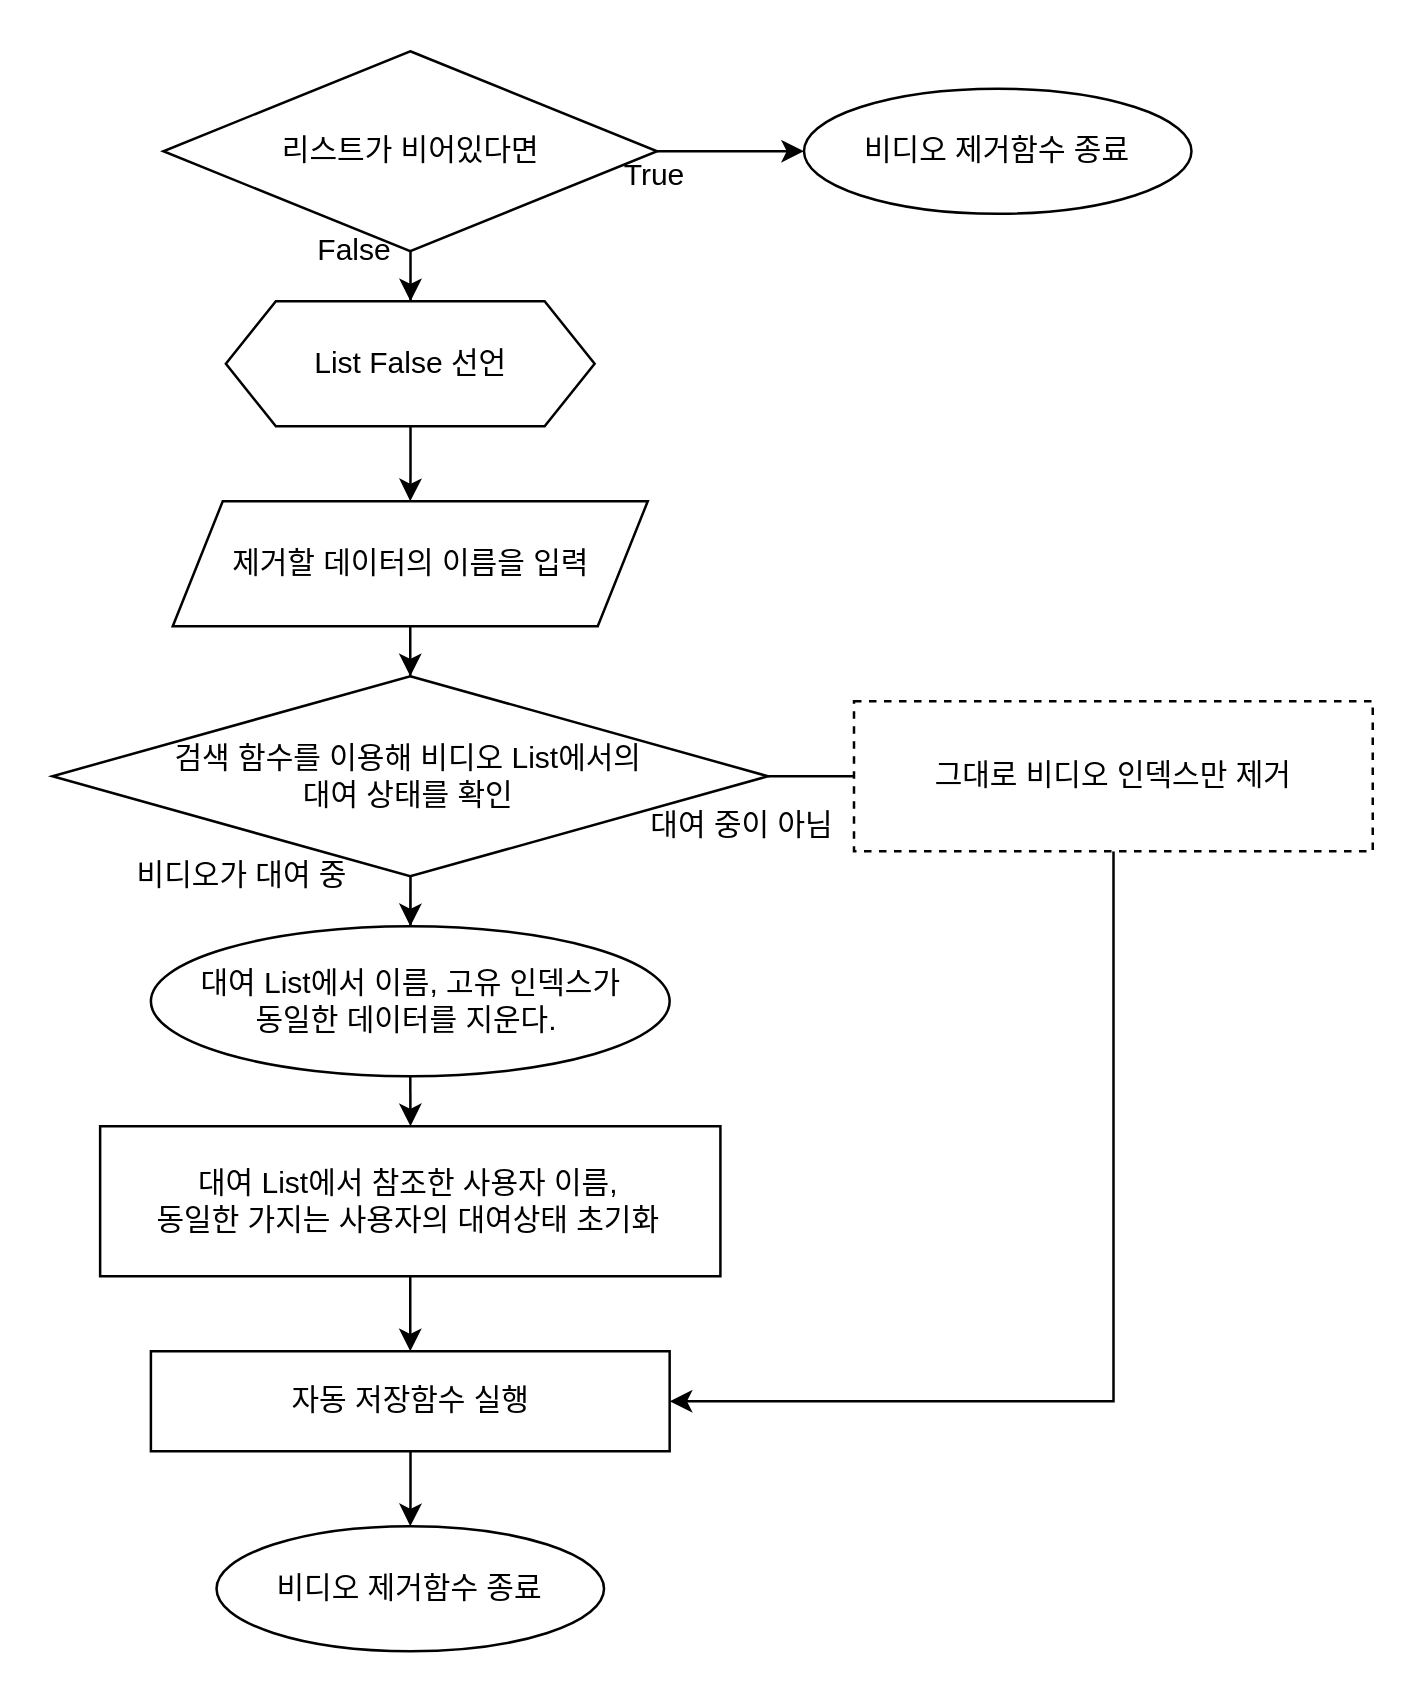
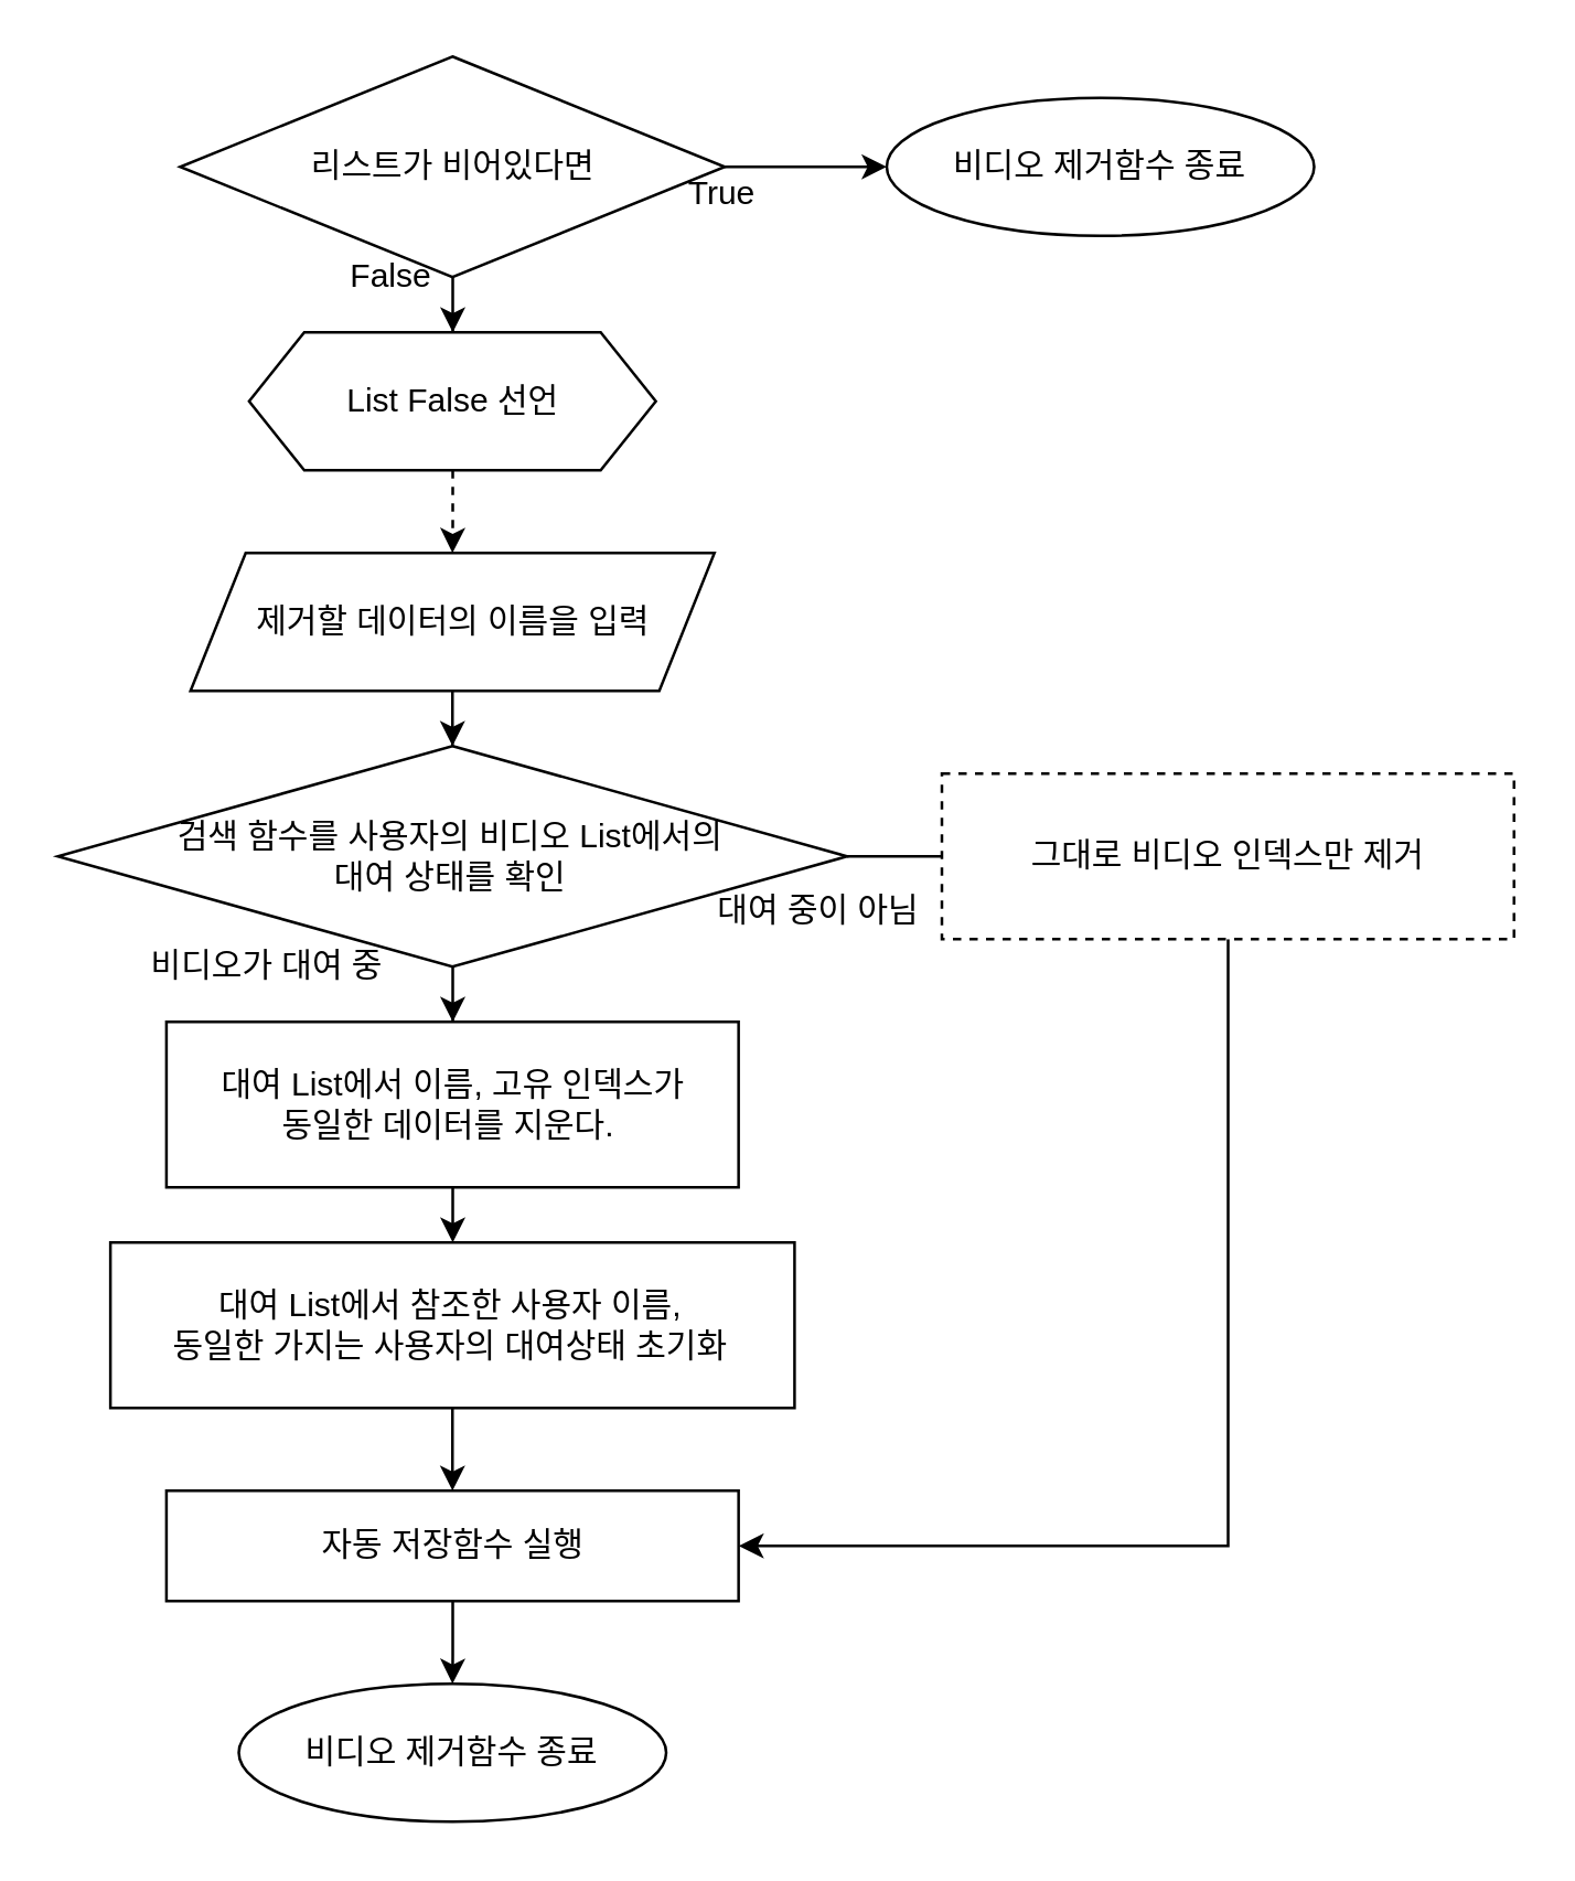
- <mxCell id="4" style="edgeStyle=orthogonalEdgeStyle;rounded=0;orthogonalLoop=1;jettySize=auto;html=1;entryX=0.5;entryY=0;entryDx=0;entryDy=0;" parent="1" source="5" target="3" edge="1"><mxGeometry relative="1" as="geometry" /></mxCell>
+ <mxCell id="4" style="edgeStyle=orthogonalEdgeStyle;rounded=0;orthogonalLoop=1;jettySize=auto;html=1;entryX=0.5;entryY=0;entryDx=0;entryDy=0;dashed=1;" parent="1" source="5" target="3" edge="1"><mxGeometry relative="1" as="geometry" /></mxCell>
- <mxCell id="8" value="&lt;span&gt;검색 함수를 이용해 비디오 List에서의 &lt;br&gt;대여 상태를 확인&lt;/span&gt;" style="rhombus;whiteSpace=wrap;html=1;" parent="1" vertex="1"><mxGeometry x="20.38" y="270" width="286.25" height="80" as="geometry" /></mxCell>
+ <mxCell id="8" value="&lt;span&gt;검색 함수를 사용자의 비디오 List에서의 &lt;br&gt;대여 상태를 확인&lt;/span&gt;" style="rhombus;whiteSpace=wrap;html=1;" parent="1" vertex="1"><mxGeometry x="20.38" y="270" width="286.25" height="80" as="geometry" /></mxCell>
- <mxCell id="10" value="대여 List에서 이름, 고유 인덱스가 &lt;br&gt;동일한 데이터를 지운다.&amp;nbsp;" style="ellipse;whiteSpace=wrap;html=1;" parent="1" vertex="1"><mxGeometry x="59.76" y="370" width="207.5" height="60" as="geometry" /></mxCell>
+ <mxCell id="10" value="대여 List에서 이름, 고유 인덱스가 &lt;br&gt;동일한 데이터를 지운다.&amp;nbsp;" style="rounded=0;whiteSpace=wrap;html=1;" parent="1" vertex="1"><mxGeometry x="59.76" y="370" width="207.5" height="60" as="geometry" /></mxCell>
